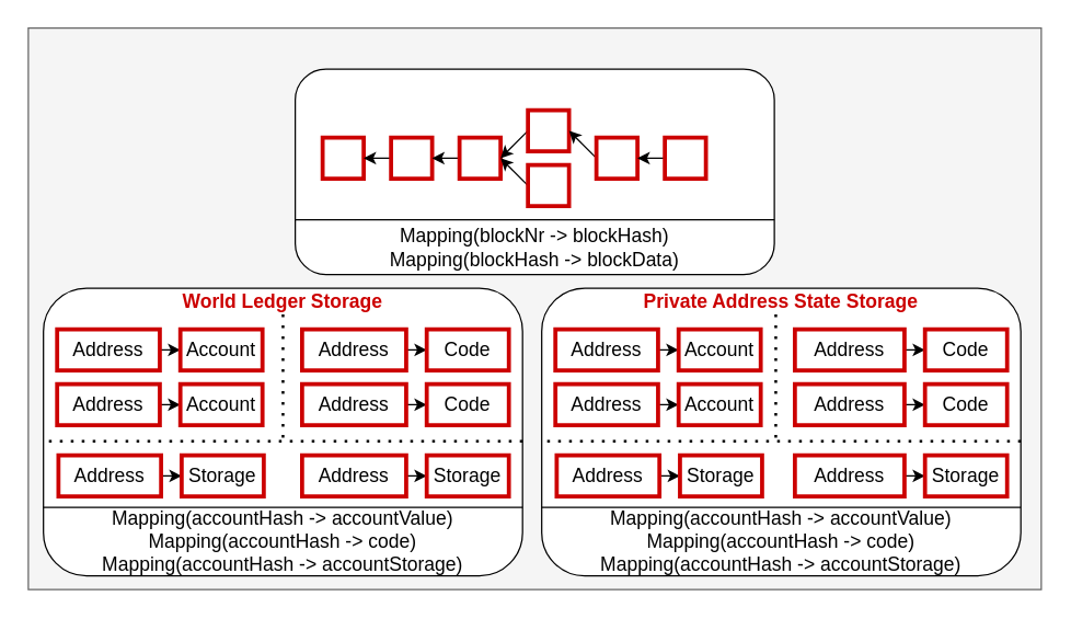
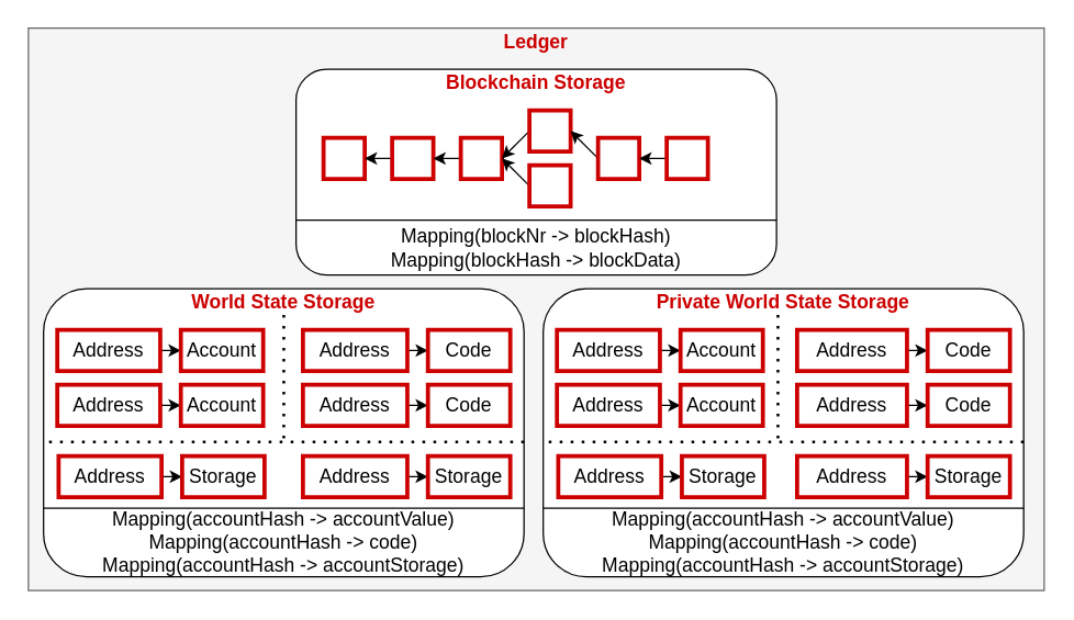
+ <mxCell id="3" value="&lt;b style=&quot;font-size: 14px;&quot;&gt;Ledger&lt;/b&gt;" style="text;html=1;strokeColor=none;fillColor=none;align=center;verticalAlign=middle;whiteSpace=wrap;rounded=0;fontColor=#CC0000;fontSize=14;" parent="1" vertex="1"><mxGeometry x="20" y="20" width="740" height="20" as="geometry" /></mxCell>
+ <mxCell id="6" value="&lt;b&gt;Blockchain Storage&lt;/b&gt;" style="text;html=1;strokeColor=none;fillColor=none;align=center;verticalAlign=middle;whiteSpace=wrap;rounded=0;fontSize=14;fontColor=#CC0000;" parent="1" vertex="1"><mxGeometry x="215" y="50" width="350" height="20" as="geometry" /></mxCell>
- <mxCell id="49" value="&lt;b&gt;World Ledger Storage&lt;/b&gt;" style="text;html=1;strokeColor=none;align=center;verticalAlign=middle;whiteSpace=wrap;rounded=0;fontSize=14;fontColor=#CC0000;" parent="1" vertex="1"><mxGeometry x="31.05" y="210" width="350" height="20" as="geometry" /></mxCell>
+ <mxCell id="49" value="&lt;b&gt;World State Storage&lt;/b&gt;" style="text;html=1;strokeColor=none;align=center;verticalAlign=middle;whiteSpace=wrap;rounded=0;fontSize=14;fontColor=#CC0000;" parent="1" vertex="1"><mxGeometry x="31.05" y="210" width="350" height="20" as="geometry" /></mxCell>
- <mxCell id="25" value="&lt;b&gt;Private Address State Storage&lt;/b&gt;" style="text;html=1;strokeColor=none;align=center;verticalAlign=middle;whiteSpace=wrap;rounded=0;fontSize=14;fontColor=#CC0000;" parent="1" vertex="1"><mxGeometry x="395.05" y="210" width="350" height="20" as="geometry" /></mxCell>
+ <mxCell id="25" value="&lt;b&gt;Private World State Storage&lt;/b&gt;" style="text;html=1;strokeColor=none;align=center;verticalAlign=middle;whiteSpace=wrap;rounded=0;fontSize=14;fontColor=#CC0000;" parent="1" vertex="1"><mxGeometry x="395.05" y="210" width="350" height="20" as="geometry" /></mxCell>
